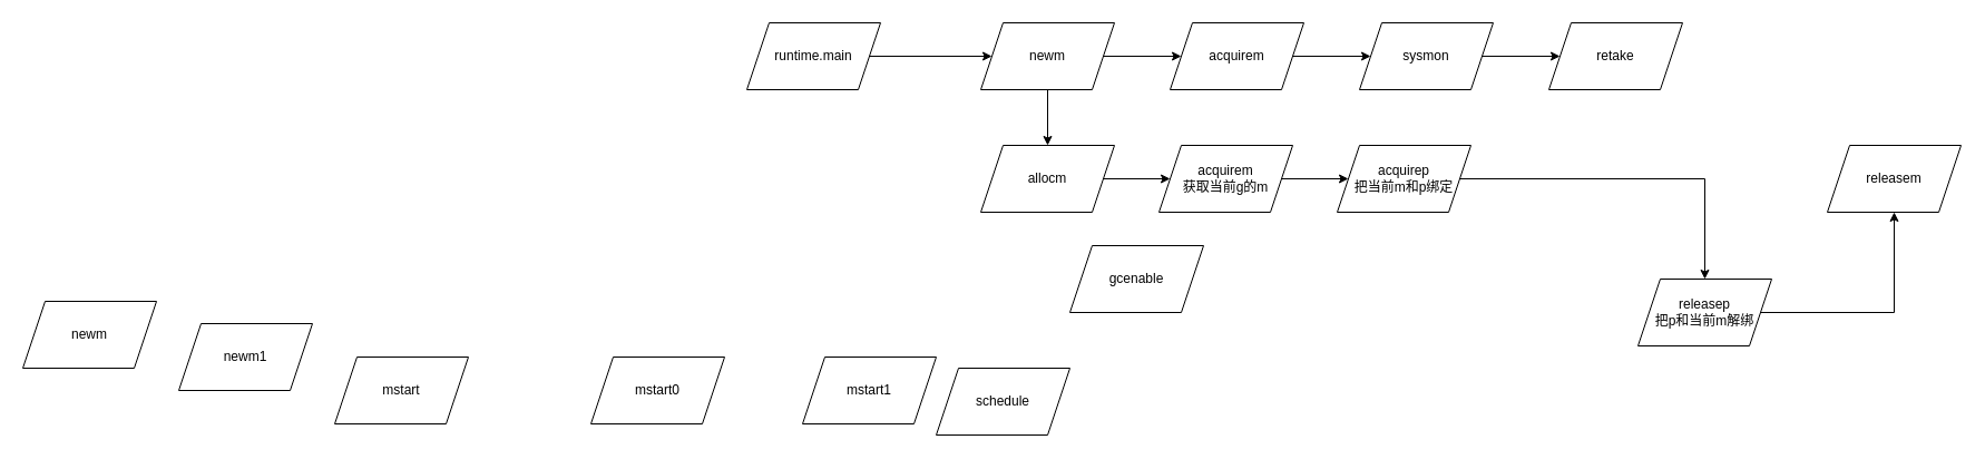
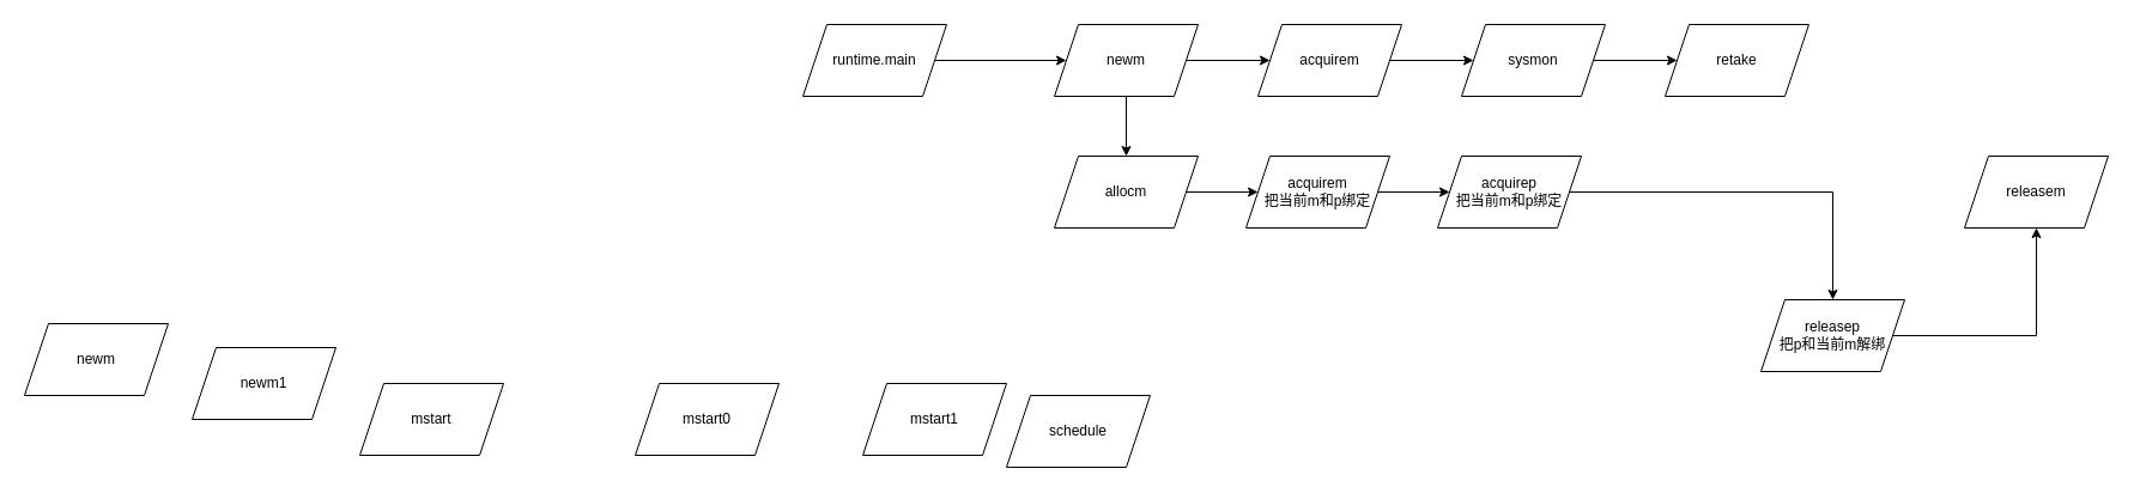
- <mxCell id="22" value="acquirem&lt;br&gt;获取当前g的m" style="shape=parallelogram;perimeter=parallelogramPerimeter;whiteSpace=wrap;html=1;fixedSize=1;" vertex="1" parent="1"><mxGeometry x="1040" y="130" width="120" height="60" as="geometry" /></mxCell>
+ <mxCell id="22" value="acquirem&lt;br&gt;把当前m和p绑定" style="shape=parallelogram;perimeter=parallelogramPerimeter;whiteSpace=wrap;html=1;fixedSize=1;" vertex="1" parent="1"><mxGeometry x="1040" y="130" width="120" height="60" as="geometry" /></mxCell>
- <mxCell id="7" value="gcenable" style="shape=parallelogram;perimeter=parallelogramPerimeter;whiteSpace=wrap;html=1;fixedSize=1;" parent="1" vertex="1"><mxGeometry x="960" y="220" width="120" height="60" as="geometry" /></mxCell>
